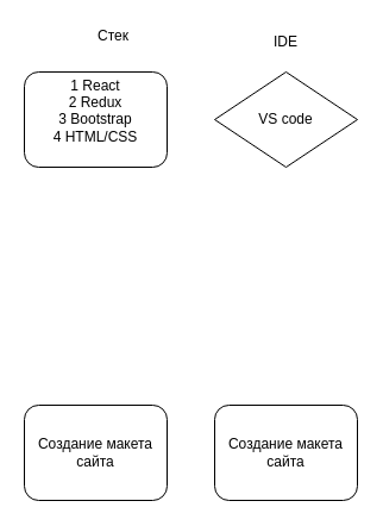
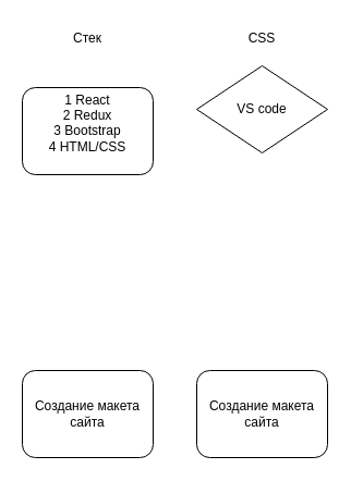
- <mxCell id="3" value="Стек" style="text;html=1;align=center;verticalAlign=middle;whiteSpace=wrap;rounded=0;" vertex="1" parent="1"><mxGeometry x="65" y="15" width="60" height="30" as="geometry" /></mxCell>
+ <mxCell id="3" value="Стек" style="text;html=1;align=center;verticalAlign=middle;whiteSpace=wrap;rounded=0;" vertex="1" parent="1"><mxGeometry x="50" y="20" width="60" height="30" as="geometry" /></mxCell>
- <mxCell id="5" value="IDE" style="text;html=1;align=center;verticalAlign=middle;whiteSpace=wrap;rounded=0;" vertex="1" parent="1"><mxGeometry x="210" y="20" width="60" height="30" as="geometry" /></mxCell>
+ <mxCell id="5" value="CSS" style="text;html=1;align=center;verticalAlign=middle;whiteSpace=wrap;rounded=0;" vertex="1" parent="1"><mxGeometry x="210" y="20" width="60" height="30" as="geometry" /></mxCell>
- <mxCell id="2" value="1 React&lt;br&gt;2 Redux&lt;br&gt;3 Bootstrap&lt;br&gt;4 HTML/CSS&lt;div&gt;&lt;br/&gt;&lt;/div&gt;" style="rounded=1;whiteSpace=wrap;html=1;" vertex="1" parent="1"><mxGeometry x="20" y="60" width="120" height="80" as="geometry" /></mxCell>
+ <mxCell id="2" value="1 React&lt;br&gt;2 Redux&lt;br&gt;3 Bootstrap&lt;br&gt;4 HTML/CSS&lt;div&gt;&lt;br/&gt;&lt;/div&gt;" style="rounded=1;whiteSpace=wrap;html=1;" vertex="1" parent="1"><mxGeometry x="20" y="80" width="120" height="80" as="geometry" /></mxCell>
